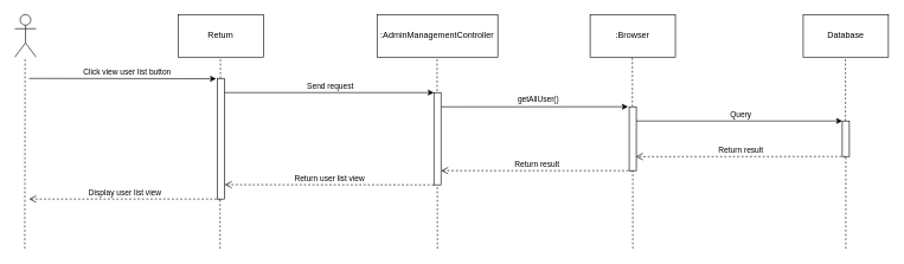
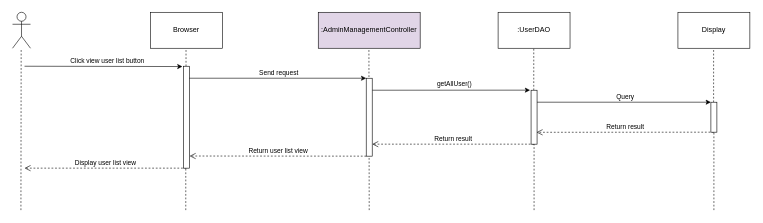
- <mxCell id="4" value="Return" style="rounded=0;whiteSpace=wrap;html=1;fontColor=none;" vertex="1" parent="1"><mxGeometry x="250" y="20" width="120" height="60" as="geometry" /></mxCell>
+ <mxCell id="4" value="Browser" style="rounded=0;whiteSpace=wrap;html=1;fontColor=none;" vertex="1" parent="1"><mxGeometry x="250" y="20" width="120" height="60" as="geometry" /></mxCell>
- <mxCell id="5" value=":AdminManagementController" style="rounded=0;whiteSpace=wrap;html=1;fontColor=none;" vertex="1" parent="1"><mxGeometry x="530" y="20" width="170" height="60" as="geometry" /></mxCell>
+ <mxCell id="5" value=":AdminManagementController" style="rounded=0;whiteSpace=wrap;html=1;fontColor=none;fillColor=#e1d5e7;" vertex="1" parent="1"><mxGeometry x="530" y="20" width="170" height="60" as="geometry" /></mxCell>
- <mxCell id="6" value=":Browser" style="rounded=0;whiteSpace=wrap;html=1;fontColor=none;" vertex="1" parent="1"><mxGeometry x="830" y="20" width="120" height="60" as="geometry" /></mxCell>
+ <mxCell id="6" value=":UserDAO" style="rounded=0;whiteSpace=wrap;html=1;fontColor=none;" vertex="1" parent="1"><mxGeometry x="830" y="20" width="120" height="60" as="geometry" /></mxCell>
- <mxCell id="7" value="Database" style="rounded=0;whiteSpace=wrap;html=1;fontColor=none;" vertex="1" parent="1"><mxGeometry x="1130" y="20" width="120" height="60" as="geometry" /></mxCell>
+ <mxCell id="7" value="Display" style="rounded=0;whiteSpace=wrap;html=1;fontColor=none;" vertex="1" parent="1"><mxGeometry x="1130" y="20" width="120" height="60" as="geometry" /></mxCell>
